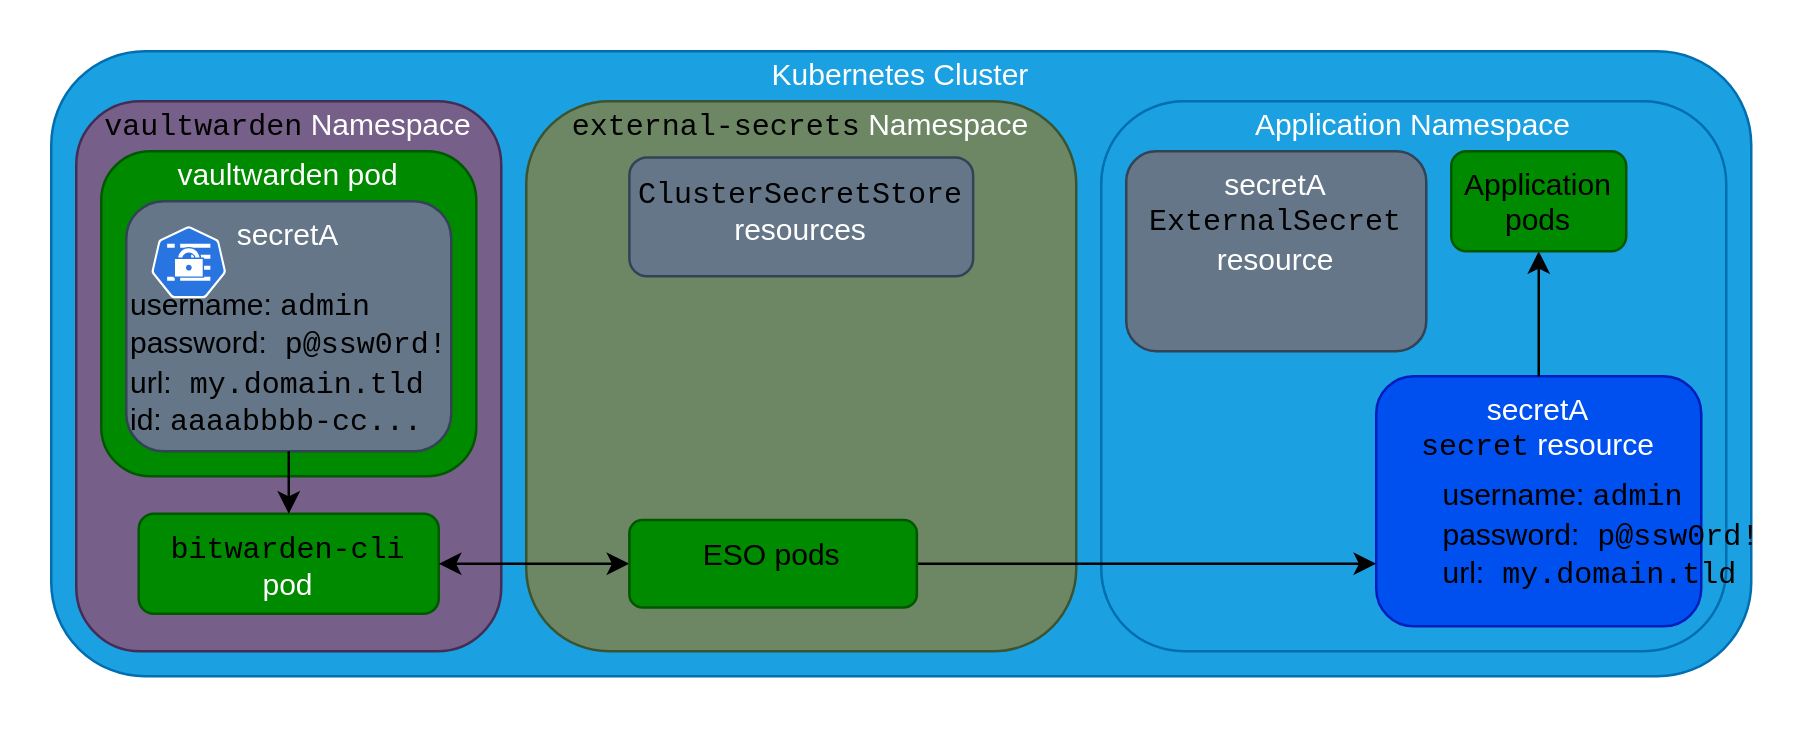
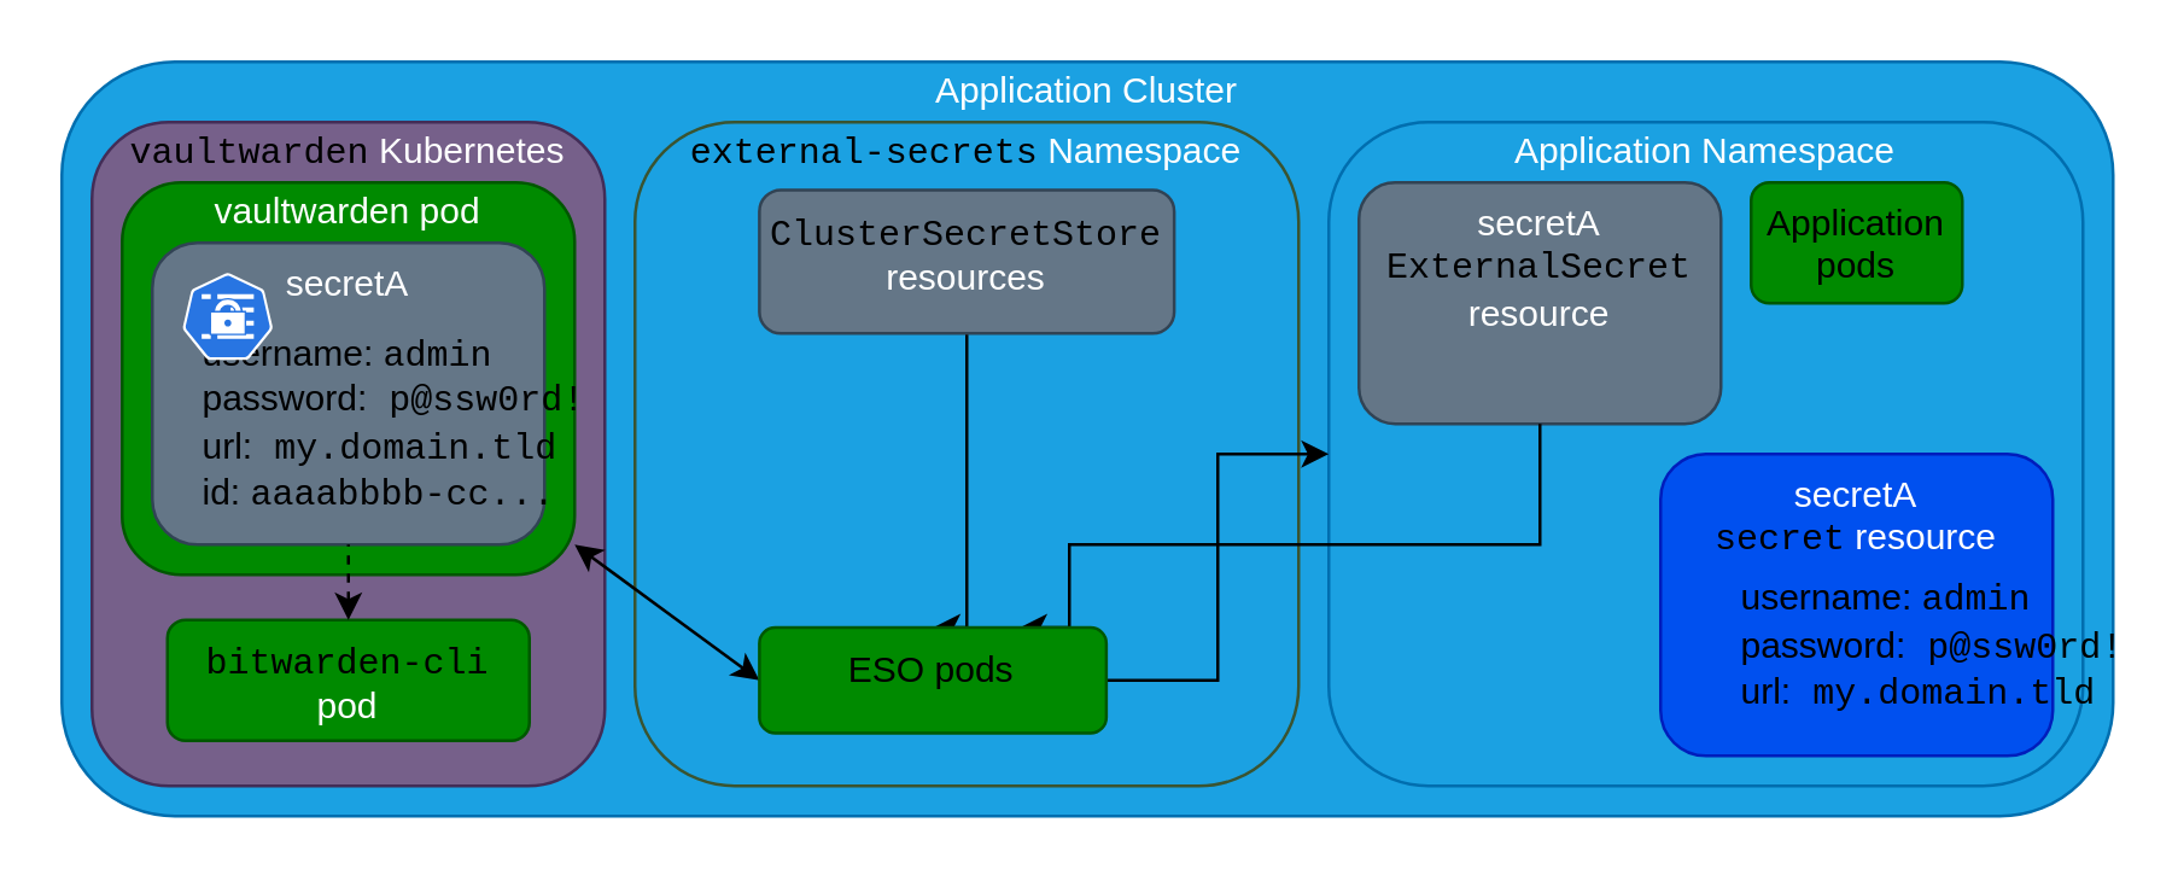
- <mxCell id="2" value="Kubernetes Cluster" style="rounded=1;whiteSpace=wrap;html=1;fillColor=#1ba1e2;fontColor=#ffffff;strokeColor=#006EAF;verticalAlign=top;spacing=-2;" vertex="1" parent="1"><mxGeometry width="680" height="250" as="geometry" x="20" y="20" /></mxCell>
+ <mxCell id="2" value="Application Cluster" style="rounded=1;whiteSpace=wrap;html=1;fillColor=#1ba1e2;fontColor=#ffffff;strokeColor=#006EAF;verticalAlign=top;spacing=-2;" vertex="1" parent="1"><mxGeometry width="680" height="250" as="geometry" x="20" y="20" /></mxCell>
- <mxCell id="4" value="&lt;font style=&quot;color: light-dark(rgb(0, 0, 0), rgb(0, 0, 0));&quot; face=&quot;Courier New&quot;&gt;vaultwarden&lt;/font&gt; Namespace" style="rounded=1;whiteSpace=wrap;html=1;fillColor=#76608a;fontColor=#ffffff;strokeColor=#432D57;verticalAlign=top;spacing=-2;" vertex="1" parent="1"><mxGeometry x="30" y="40" width="170" height="220" as="geometry" /></mxCell>
+ <mxCell id="4" value="&lt;font style=&quot;color: light-dark(rgb(0, 0, 0), rgb(0, 0, 0));&quot; face=&quot;Courier New&quot;&gt;vaultwarden&lt;/font&gt; Kubernetes" style="rounded=1;whiteSpace=wrap;html=1;fillColor=#76608a;fontColor=#ffffff;strokeColor=#432D57;verticalAlign=top;spacing=-2;" vertex="1" parent="1"><mxGeometry x="30" y="40" width="170" height="220" as="geometry" /></mxCell>
- <mxCell id="22" style="edgeStyle=none;html=1;exitX=0.5;exitY=1;exitDx=0;exitDy=0;entryX=0.5;entryY=0;entryDx=0;entryDy=0;strokeColor=light-dark(#000000,#000000);startArrow=classic;startFill=1;endArrow=none;endFill=0;" edge="1" parent="1" source="23" target="20"><mxGeometry relative="1" as="geometry" /></mxCell>
- <mxCell id="8" value="&lt;font style=&quot;&quot;&gt;&lt;font style=&quot;color: light-dark(rgb(0, 0, 0), rgb(0, 0, 0));&quot;&gt;username:&amp;nbsp;&lt;/font&gt;&lt;font style=&quot;color: light-dark(rgb(0, 0, 0), rgb(0, 0, 0)); scrollbar-color: rgb(75, 75, 75) rgb(27, 29, 30);&quot; face=&quot;Courier New&quot;&gt;admin&lt;/font&gt;&lt;br style=&quot;scrollbar-color: rgb(75, 75, 75) rgb(27, 29, 30);&quot;&gt;&lt;span style=&quot;color: light-dark(rgb(0, 0, 0), rgb(0, 0, 0));&quot;&gt;password:&lt;/span&gt;&lt;font style=&quot;scrollbar-color: rgb(75, 75, 75) rgb(27, 29, 30);&quot;&gt;&lt;font style=&quot;scrollbar-color: rgb(75, 75, 75) rgb(27, 29, 30);&quot; face=&quot;Courier New&quot;&gt;&lt;font style=&quot;color: light-dark(rgb(0, 0, 0), rgb(0, 0, 0));&quot;&gt;&amp;nbsp;&lt;/font&gt;&lt;font style=&quot;scrollbar-color: rgb(75, 75, 75) rgb(27, 29, 30); color: light-dark(rgb(0, 0, 0), rgb(0, 0, 0));&quot;&gt;p@ssw0rd!&lt;/font&gt;&lt;/font&gt;&lt;font style=&quot;scrollbar-color: rgb(75, 75, 75) rgb(27, 29, 30);&quot;&gt;&lt;br style=&quot;scrollbar-color: rgb(75, 75, 75) rgb(27, 29, 30);&quot;&gt;&lt;font style=&quot;scrollbar-color: rgb(75, 75, 75) rgb(27, 29, 30); color: light-dark(rgb(0, 0, 0), rgb(0, 0, 0));&quot; face=&quot;Helvetica&quot;&gt;url:&lt;/font&gt;&lt;/font&gt;&lt;/font&gt;&lt;font style=&quot;scrollbar-color: rgb(75, 75, 75) rgb(27, 29, 30); color: light-dark(rgb(0, 0, 0), rgb(0, 0, 0));&quot; face=&quot;Courier New&quot;&gt;&amp;nbsp;&lt;/font&gt;&lt;font style=&quot;color: light-dark(rgb(0, 0, 0), rgb(0, 0, 0)); scrollbar-color: rgb(75, 75, 75) rgb(27, 29, 30);&quot; face=&quot;Courier New&quot;&gt;my.domain.tld&lt;/font&gt;&lt;/font&gt;&lt;div&gt;&lt;font style=&quot;&quot;&gt;&lt;font style=&quot;scrollbar-color: rgb(75, 75, 75) rgb(27, 29, 30);&quot; face=&quot;Courier New&quot;&gt;&lt;span style=&quot;font-family: Helvetica; color: rgb(0, 0, 0);&quot;&gt;&lt;font style=&quot;color: light-dark(rgb(0, 0, 0), rgb(0, 0, 0));&quot;&gt;id:&lt;/font&gt;&lt;/span&gt;&lt;span style=&quot;color: rgb(0, 0, 0); font-family: Helvetica;&quot;&gt;&amp;nbsp;&lt;/span&gt;&lt;font style=&quot;scrollbar-color: rgb(75, 75, 75) rgb(27, 29, 30); color: light-dark(rgb(0, 0, 0), rgb(102, 51, 0));&quot; face=&quot;Courier New&quot;&gt;aaaabbbb-cc...&lt;/font&gt;&lt;/font&gt;&lt;/font&gt;&lt;/div&gt;" style="text;html=1;align=left;verticalAlign=middle;whiteSpace=wrap;rounded=0;fontColor=light-dark(#000000,#000000);" vertex="1" parent="1"><mxGeometry x="50" y="130" width="60" height="30" as="geometry" /></mxCell>
+ <mxCell id="8" value="&lt;font style=&quot;&quot;&gt;&lt;font style=&quot;color: light-dark(rgb(0, 0, 0), rgb(0, 0, 0));&quot;&gt;username:&amp;nbsp;&lt;/font&gt;&lt;font style=&quot;color: light-dark(rgb(0, 0, 0), rgb(0, 0, 0)); scrollbar-color: rgb(75, 75, 75) rgb(27, 29, 30);&quot; face=&quot;Courier New&quot;&gt;admin&lt;/font&gt;&lt;br style=&quot;scrollbar-color: rgb(75, 75, 75) rgb(27, 29, 30);&quot;&gt;&lt;span style=&quot;color: light-dark(rgb(0, 0, 0), rgb(0, 0, 0));&quot;&gt;password:&lt;/span&gt;&lt;font style=&quot;scrollbar-color: rgb(75, 75, 75) rgb(27, 29, 30);&quot;&gt;&lt;font style=&quot;scrollbar-color: rgb(75, 75, 75) rgb(27, 29, 30);&quot; face=&quot;Courier New&quot;&gt;&lt;font style=&quot;color: light-dark(rgb(0, 0, 0), rgb(0, 0, 0));&quot;&gt;&amp;nbsp;&lt;/font&gt;&lt;font style=&quot;scrollbar-color: rgb(75, 75, 75) rgb(27, 29, 30); color: light-dark(rgb(0, 0, 0), rgb(0, 0, 0));&quot;&gt;p@ssw0rd!&lt;/font&gt;&lt;/font&gt;&lt;font style=&quot;scrollbar-color: rgb(75, 75, 75) rgb(27, 29, 30);&quot;&gt;&lt;br style=&quot;scrollbar-color: rgb(75, 75, 75) rgb(27, 29, 30);&quot;&gt;&lt;font style=&quot;scrollbar-color: rgb(75, 75, 75) rgb(27, 29, 30); color: light-dark(rgb(0, 0, 0), rgb(0, 0, 0));&quot; face=&quot;Helvetica&quot;&gt;url:&lt;/font&gt;&lt;/font&gt;&lt;/font&gt;&lt;font style=&quot;scrollbar-color: rgb(75, 75, 75) rgb(27, 29, 30); color: light-dark(rgb(0, 0, 0), rgb(0, 0, 0));&quot; face=&quot;Courier New&quot;&gt;&amp;nbsp;&lt;/font&gt;&lt;font style=&quot;color: light-dark(rgb(0, 0, 0), rgb(0, 0, 0)); scrollbar-color: rgb(75, 75, 75) rgb(27, 29, 30);&quot; face=&quot;Courier New&quot;&gt;my.domain.tld&lt;/font&gt;&lt;/font&gt;&lt;div&gt;&lt;font style=&quot;&quot;&gt;&lt;font style=&quot;scrollbar-color: rgb(75, 75, 75) rgb(27, 29, 30);&quot; face=&quot;Courier New&quot;&gt;&lt;span style=&quot;font-family: Helvetica; color: rgb(0, 0, 0);&quot;&gt;&lt;font style=&quot;color: light-dark(rgb(0, 0, 0), rgb(0, 0, 0));&quot;&gt;id:&lt;/font&gt;&lt;/span&gt;&lt;span style=&quot;color: rgb(0, 0, 0); font-family: Helvetica;&quot;&gt;&amp;nbsp;&lt;/span&gt;&lt;font style=&quot;scrollbar-color: rgb(75, 75, 75) rgb(27, 29, 30); color: light-dark(rgb(0, 0, 0), rgb(102, 51, 0));&quot; face=&quot;Courier New&quot;&gt;aaaabbbb-cc...&lt;/font&gt;&lt;/font&gt;&lt;/font&gt;&lt;/div&gt;" style="text;html=1;align=left;verticalAlign=middle;whiteSpace=wrap;rounded=0;fontColor=light-dark(#000000,#000000);" vertex="1" parent="1"><mxGeometry x="65" y="125" width="60" height="30" as="geometry" /></mxCell>
- <mxCell id="11" value="&lt;font style=&quot;color: light-dark(rgb(0, 0, 0), rgb(0, 0, 0));&quot; face=&quot;Courier New&quot;&gt;external-secrets&lt;/font&gt; Namespace" style="rounded=1;whiteSpace=wrap;html=1;fillColor=#6d8764;fontColor=#ffffff;strokeColor=#3A5431;verticalAlign=top;spacing=-2;" vertex="1" parent="1"><mxGeometry x="210" y="40" width="220" height="220" as="geometry" /></mxCell>
+ <mxCell id="11" value="&lt;font style=&quot;color: light-dark(rgb(0, 0, 0), rgb(0, 0, 0));&quot; face=&quot;Courier New&quot;&gt;external-secrets&lt;/font&gt; Namespace" style="rounded=1;whiteSpace=wrap;html=1;fillColor=#1ba1e2;fontColor=#ffffff;strokeColor=#3A5431;verticalAlign=top;spacing=-2;" vertex="1" parent="1"><mxGeometry x="210" y="40" width="220" height="220" as="geometry" /></mxCell>
+ <mxCell id="13" style="edgeStyle=orthogonalEdgeStyle;html=1;entryX=0.5;entryY=0;entryDx=0;entryDy=0;rounded=0;curved=0;strokeColor=light-dark(#000000,#000000);exitX=0.5;exitY=1;exitDx=0;exitDy=0;" edge="1" parent="1" source="15" target="18"><mxGeometry relative="1" as="geometry"><mxPoint x="280" y="160" as="sourcePoint" /><Array as="points"><mxPoint x="320" y="190" /><mxPoint x="320" y="190" /></Array></mxGeometry></mxCell>
+ <mxCell id="14" style="edgeStyle=orthogonalEdgeStyle;html=1;entryX=0.75;entryY=0;entryDx=0;entryDy=0;rounded=0;curved=0;strokeColor=light-dark(#000000,#000000);exitX=0.5;exitY=1;exitDx=0;exitDy=0;" edge="1" parent="1" source="12" target="18"><mxGeometry relative="1" as="geometry"><mxPoint x="529" y="120" as="sourcePoint" /><Array as="points"><mxPoint x="510" y="180" /><mxPoint x="354" y="180" /><mxPoint x="354" y="208" /></Array></mxGeometry></mxCell>
- <mxCell id="10" style="edgeStyle=none;html=1;exitX=0.5;exitY=0;exitDx=0;exitDy=0;entryX=0.5;entryY=1;entryDx=0;entryDy=0;startArrow=classic;startFill=1;strokeColor=light-dark(#000000,#000000);endArrow=none;endFill=0;" edge="1" parent="1" source="5" target="7"><mxGeometry relative="1" as="geometry" /></mxCell>
+ <mxCell id="10" style="edgeStyle=none;html=1;exitX=0.5;exitY=0;exitDx=0;exitDy=0;entryX=0.5;entryY=1;entryDx=0;entryDy=0;startArrow=classic;startFill=1;strokeColor=light-dark(#000000,#000000);endArrow=none;endFill=0;dashed=1;" edge="1" parent="1" source="5" target="7"><mxGeometry relative="1" as="geometry" /></mxCell>
- <mxCell id="16" style="edgeStyle=none;html=1;exitX=0;exitY=0.5;exitDx=0;exitDy=0;entryX=1;entryY=0.5;entryDx=0;entryDy=0;strokeColor=light-dark(#000000,#000000);startArrow=classic;startFill=1;" edge="1" parent="1" source="18" target="5"><mxGeometry relative="1" as="geometry" /></mxCell>
+ <mxCell id="16" style="edgeStyle=none;html=1;exitX=0;exitY=0.5;exitDx=0;exitDy=0;strokeColor=light-dark(#000000,#000000);startArrow=classic;startFill=1;" edge="1" parent="1" source="18" target="6"><mxGeometry relative="1" as="geometry" /></mxCell>
- <mxCell id="17" style="edgeStyle=orthogonalEdgeStyle;html=1;exitX=1;exitY=0.5;exitDx=0;exitDy=0;entryX=0;entryY=0.75;entryDx=0;entryDy=0;rounded=0;strokeColor=light-dark(#000000,#000000);" edge="1" parent="1" source="18" target="20"><mxGeometry relative="1" as="geometry" /></mxCell>
+ <mxCell id="17" style="edgeStyle=orthogonalEdgeStyle;html=1;exitX=1;exitY=0.5;exitDx=0;exitDy=0;rounded=0;strokeColor=light-dark(#000000,#000000);" edge="1" parent="1" source="18" target="3"><mxGeometry relative="1" as="geometry" /></mxCell>
